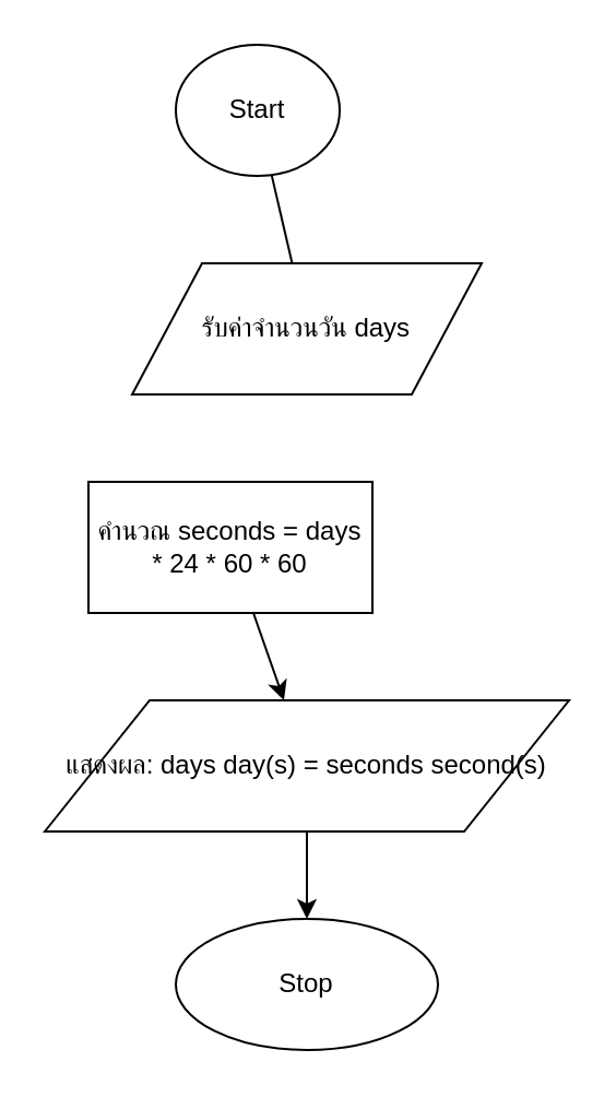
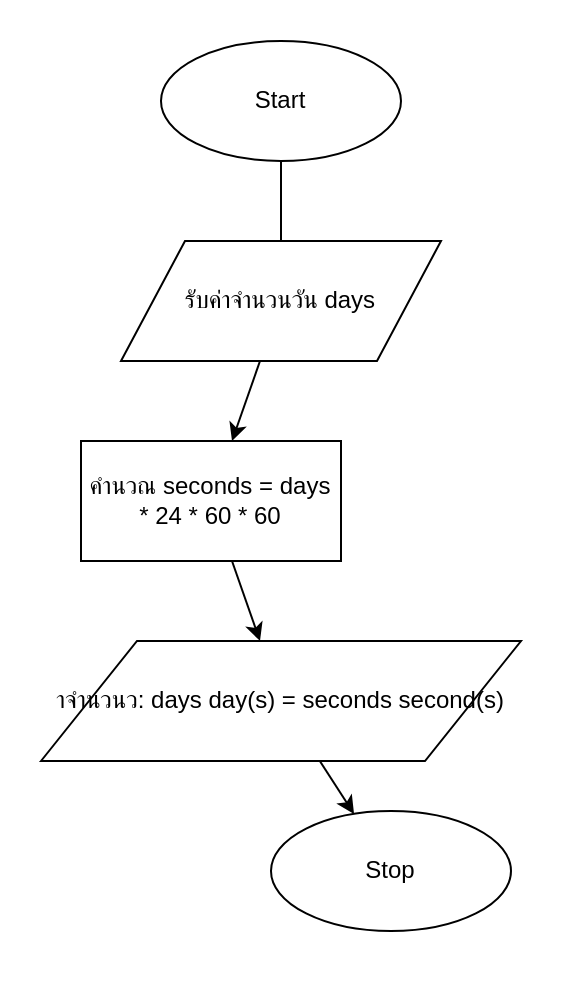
- <mxCell id="2" value="Start" style="ellipse;whiteSpace=wrap;html=1;" vertex="1" parent="1"><mxGeometry x="80" y="20" width="75" height="60" as="geometry" /></mxCell>
+ <mxCell id="2" value="Start" style="ellipse;whiteSpace=wrap;html=1;" vertex="1" parent="1"><mxGeometry x="80" y="20" width="120" height="60" as="geometry" /></mxCell>
+ <mxCell id="8" edge="1" parent="1" source="3" target="4"><mxGeometry relative="1" as="geometry" /></mxCell>
- <mxCell id="5" value="แสดงผล: days day(s) = seconds second(s)" style="shape=parallelogram;whiteSpace=wrap;html=1;" vertex="1" parent="1"><mxGeometry x="20" y="320" width="240" height="60" as="geometry" /></mxCell>
+ <mxCell id="5" value="าจำนวนว: days day(s) = seconds second(s)" style="shape=parallelogram;whiteSpace=wrap;html=1;" vertex="1" parent="1"><mxGeometry x="20" y="320" width="240" height="60" as="geometry" /></mxCell>
- <mxCell id="6" value="Stop" style="ellipse;whiteSpace=wrap;html=1;" vertex="1" parent="1"><mxGeometry x="80" y="420" width="120" height="60" as="geometry" /></mxCell>
+ <mxCell id="6" value="Stop" style="ellipse;whiteSpace=wrap;html=1;" vertex="1" parent="1"><mxGeometry x="135" y="405" width="120" height="60" as="geometry" /></mxCell>
